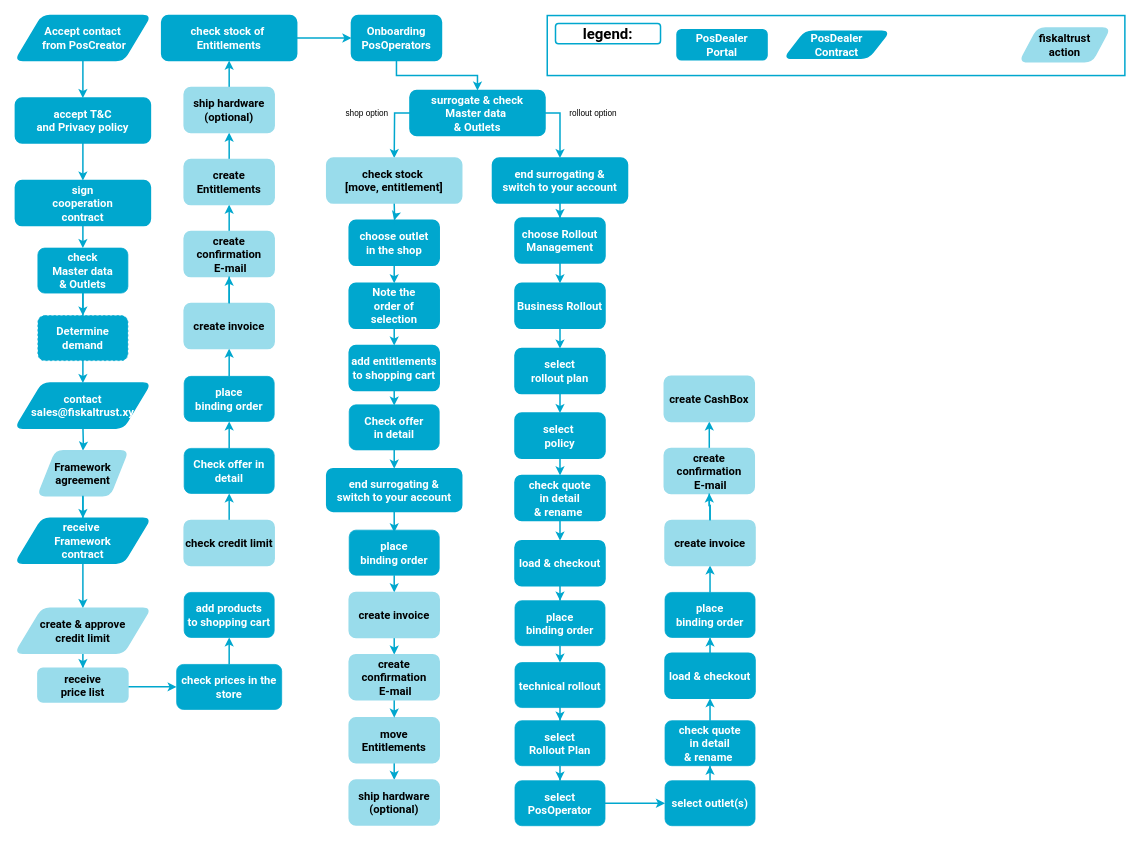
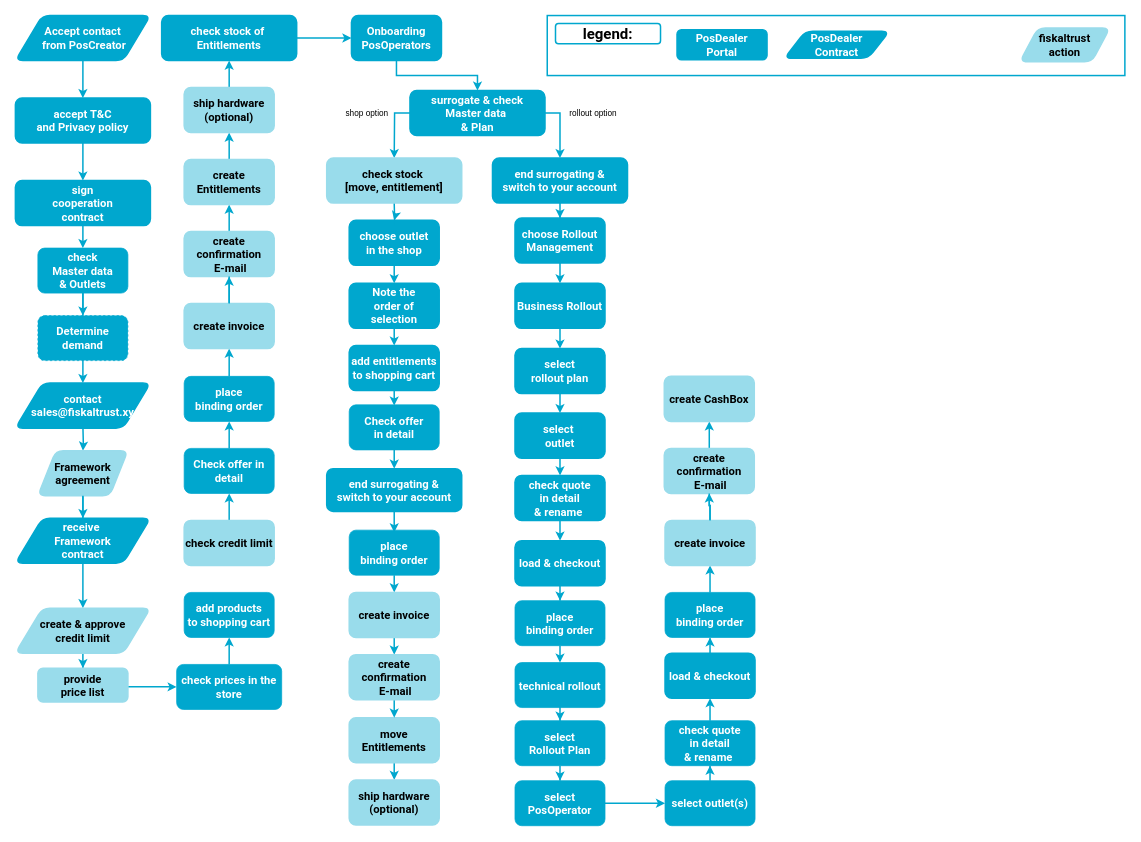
- <mxCell id="49" value="&lt;span&gt;surrogate &amp;amp; check&lt;br&gt;&lt;/span&gt;&lt;span&gt;Master data&amp;nbsp;&lt;br&gt;&lt;/span&gt;&lt;span&gt;&amp;amp; Outlets&lt;/span&gt;" style="whiteSpace=wrap;html=1;fontSize=15;fontFamily=Roboto;fillColor=#00A7CE;strokeColor=#00A7CE;fontColor=#FFFFFF;rounded=1;strokeWidth=2;fontStyle=1;" parent="1" vertex="1"><mxGeometry x="546" y="120" width="180" height="60" as="geometry" /></mxCell>
+ <mxCell id="49" value="&lt;span&gt;surrogate &amp;amp; check&lt;br&gt;&lt;/span&gt;&lt;span&gt;Master data&amp;nbsp;&lt;br&gt;&lt;/span&gt;&lt;span&gt;&amp;amp; Plan&lt;/span&gt;" style="whiteSpace=wrap;html=1;fontSize=15;fontFamily=Roboto;fillColor=#00A7CE;strokeColor=#00A7CE;fontColor=#FFFFFF;rounded=1;strokeWidth=2;fontStyle=1;" parent="1" vertex="1"><mxGeometry x="546" y="120" width="180" height="60" as="geometry" /></mxCell>
- <mxCell id="78" value="select&amp;nbsp;&lt;br&gt;policy" style="whiteSpace=wrap;html=1;fontSize=15;fontFamily=Roboto;fillColor=#00A7CE;strokeColor=#00A7CE;fontColor=#FFFFFF;rounded=1;strokeWidth=2;fontStyle=1;" parent="1" vertex="1"><mxGeometry x="686" y="550" width="120" height="60" as="geometry" /></mxCell>
+ <mxCell id="78" value="select&amp;nbsp;&lt;br&gt;outlet" style="whiteSpace=wrap;html=1;fontSize=15;fontFamily=Roboto;fillColor=#00A7CE;strokeColor=#00A7CE;fontColor=#FFFFFF;rounded=1;strokeWidth=2;fontStyle=1;" parent="1" vertex="1"><mxGeometry x="686" y="550" width="120" height="60" as="geometry" /></mxCell>
- <mxCell id="22" value="receive&lt;br&gt;price list" style="whiteSpace=wrap;html=1;rounded=1;fontFamily=Roboto;fontSize=15;fontColor=#000000;strokeColor=#99DCEB;fillColor=#99DCEB;strokeWidth=2;fontStyle=1" parent="1" vertex="1"><mxGeometry x="50" y="890.004" width="120" height="45" as="geometry" /></mxCell>
+ <mxCell id="22" value="provide&lt;br&gt;price list" style="whiteSpace=wrap;html=1;rounded=1;fontFamily=Roboto;fontSize=15;fontColor=#000000;strokeColor=#99DCEB;fillColor=#99DCEB;strokeWidth=2;fontStyle=1" parent="1" vertex="1"><mxGeometry x="50" y="890.004" width="120" height="45" as="geometry" /></mxCell>
